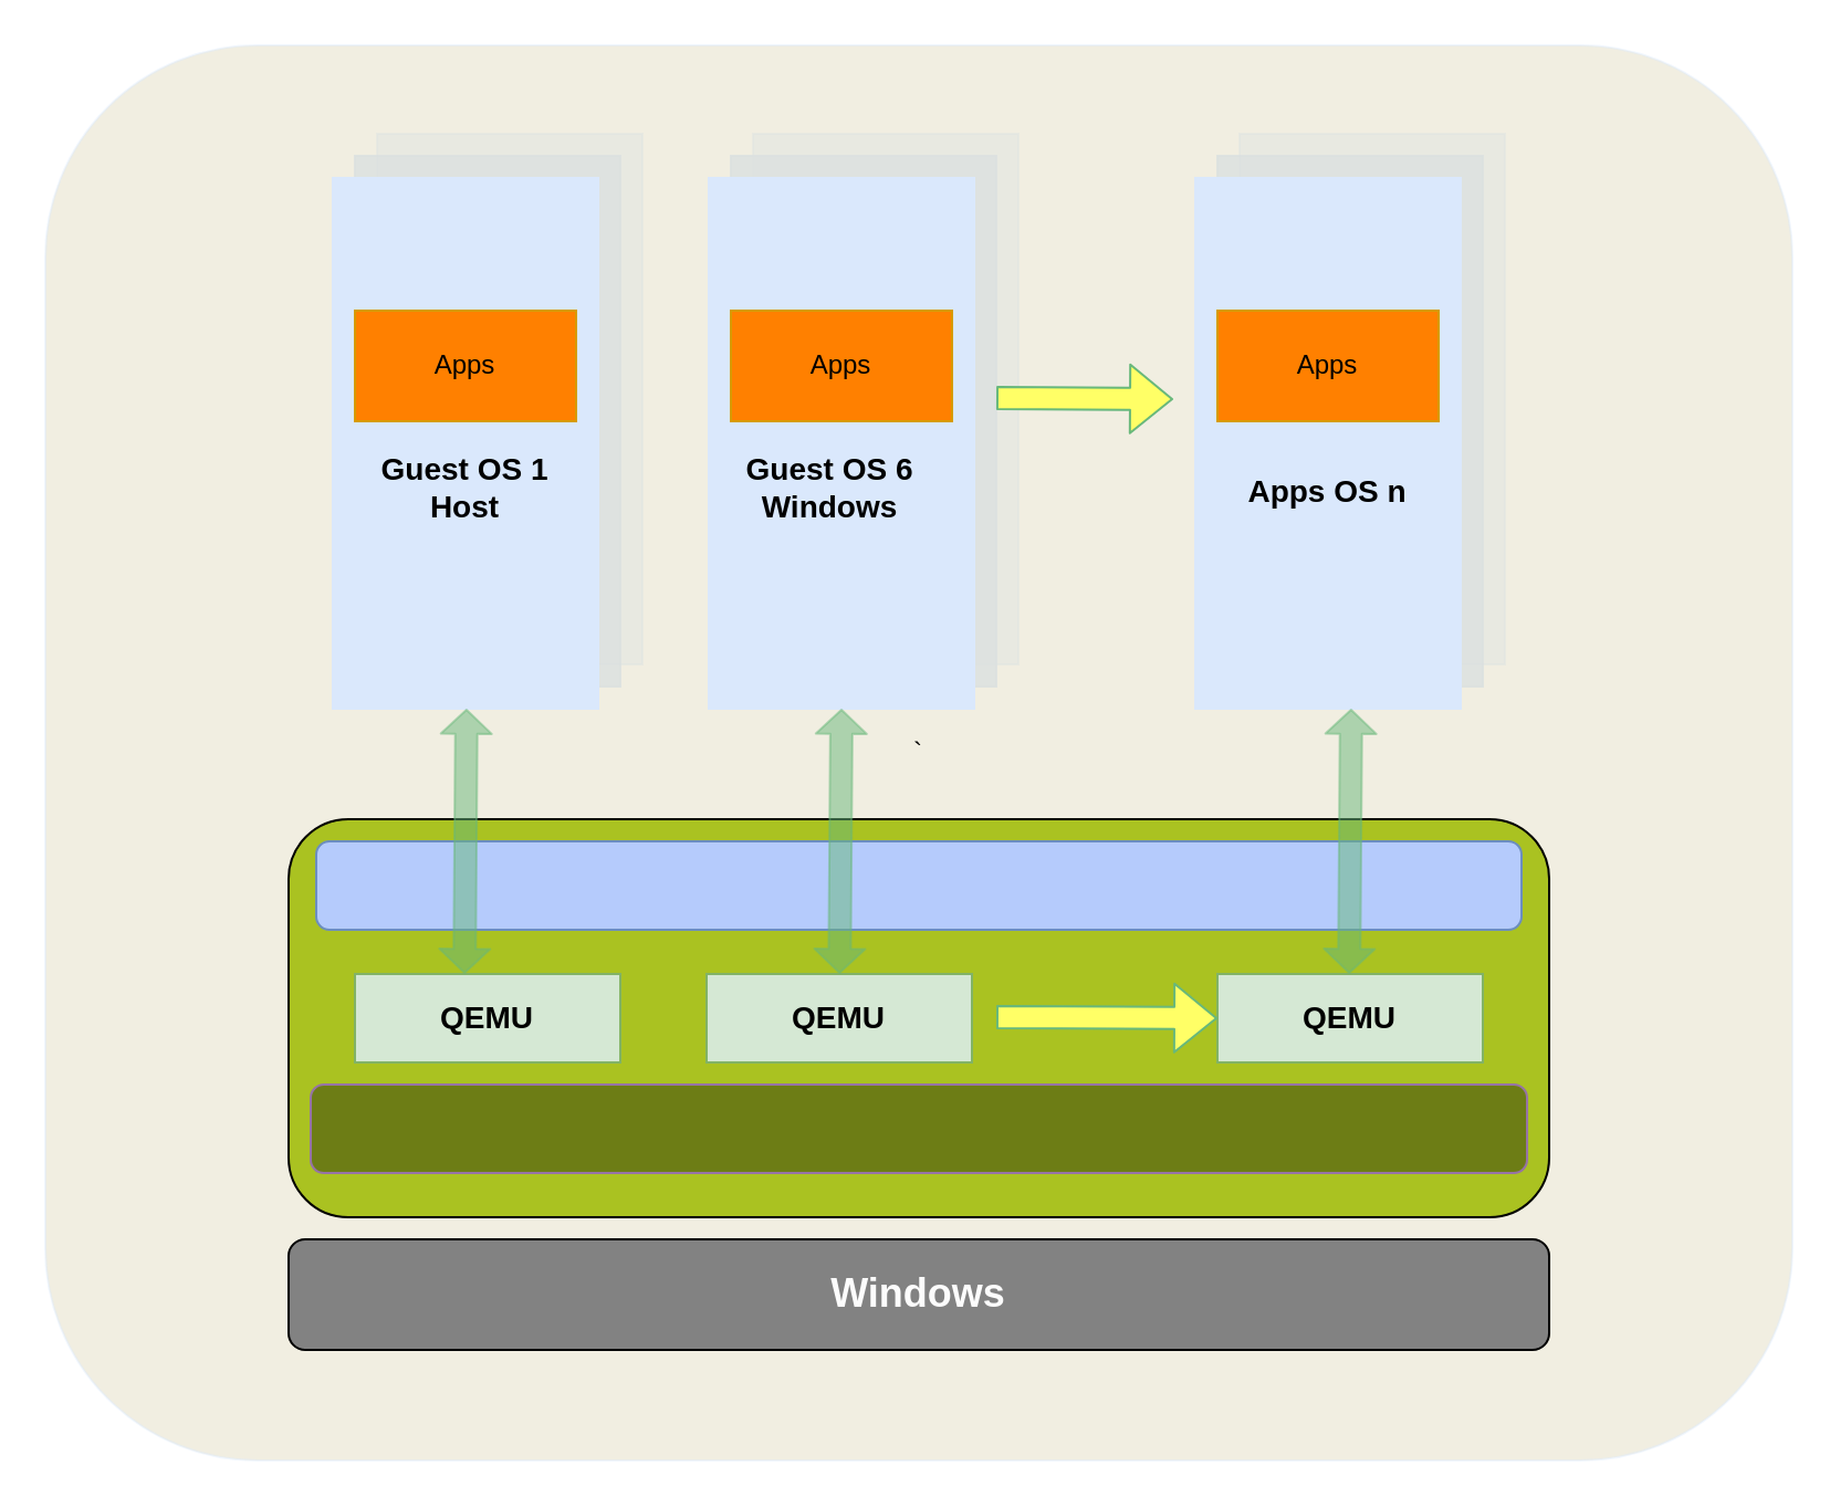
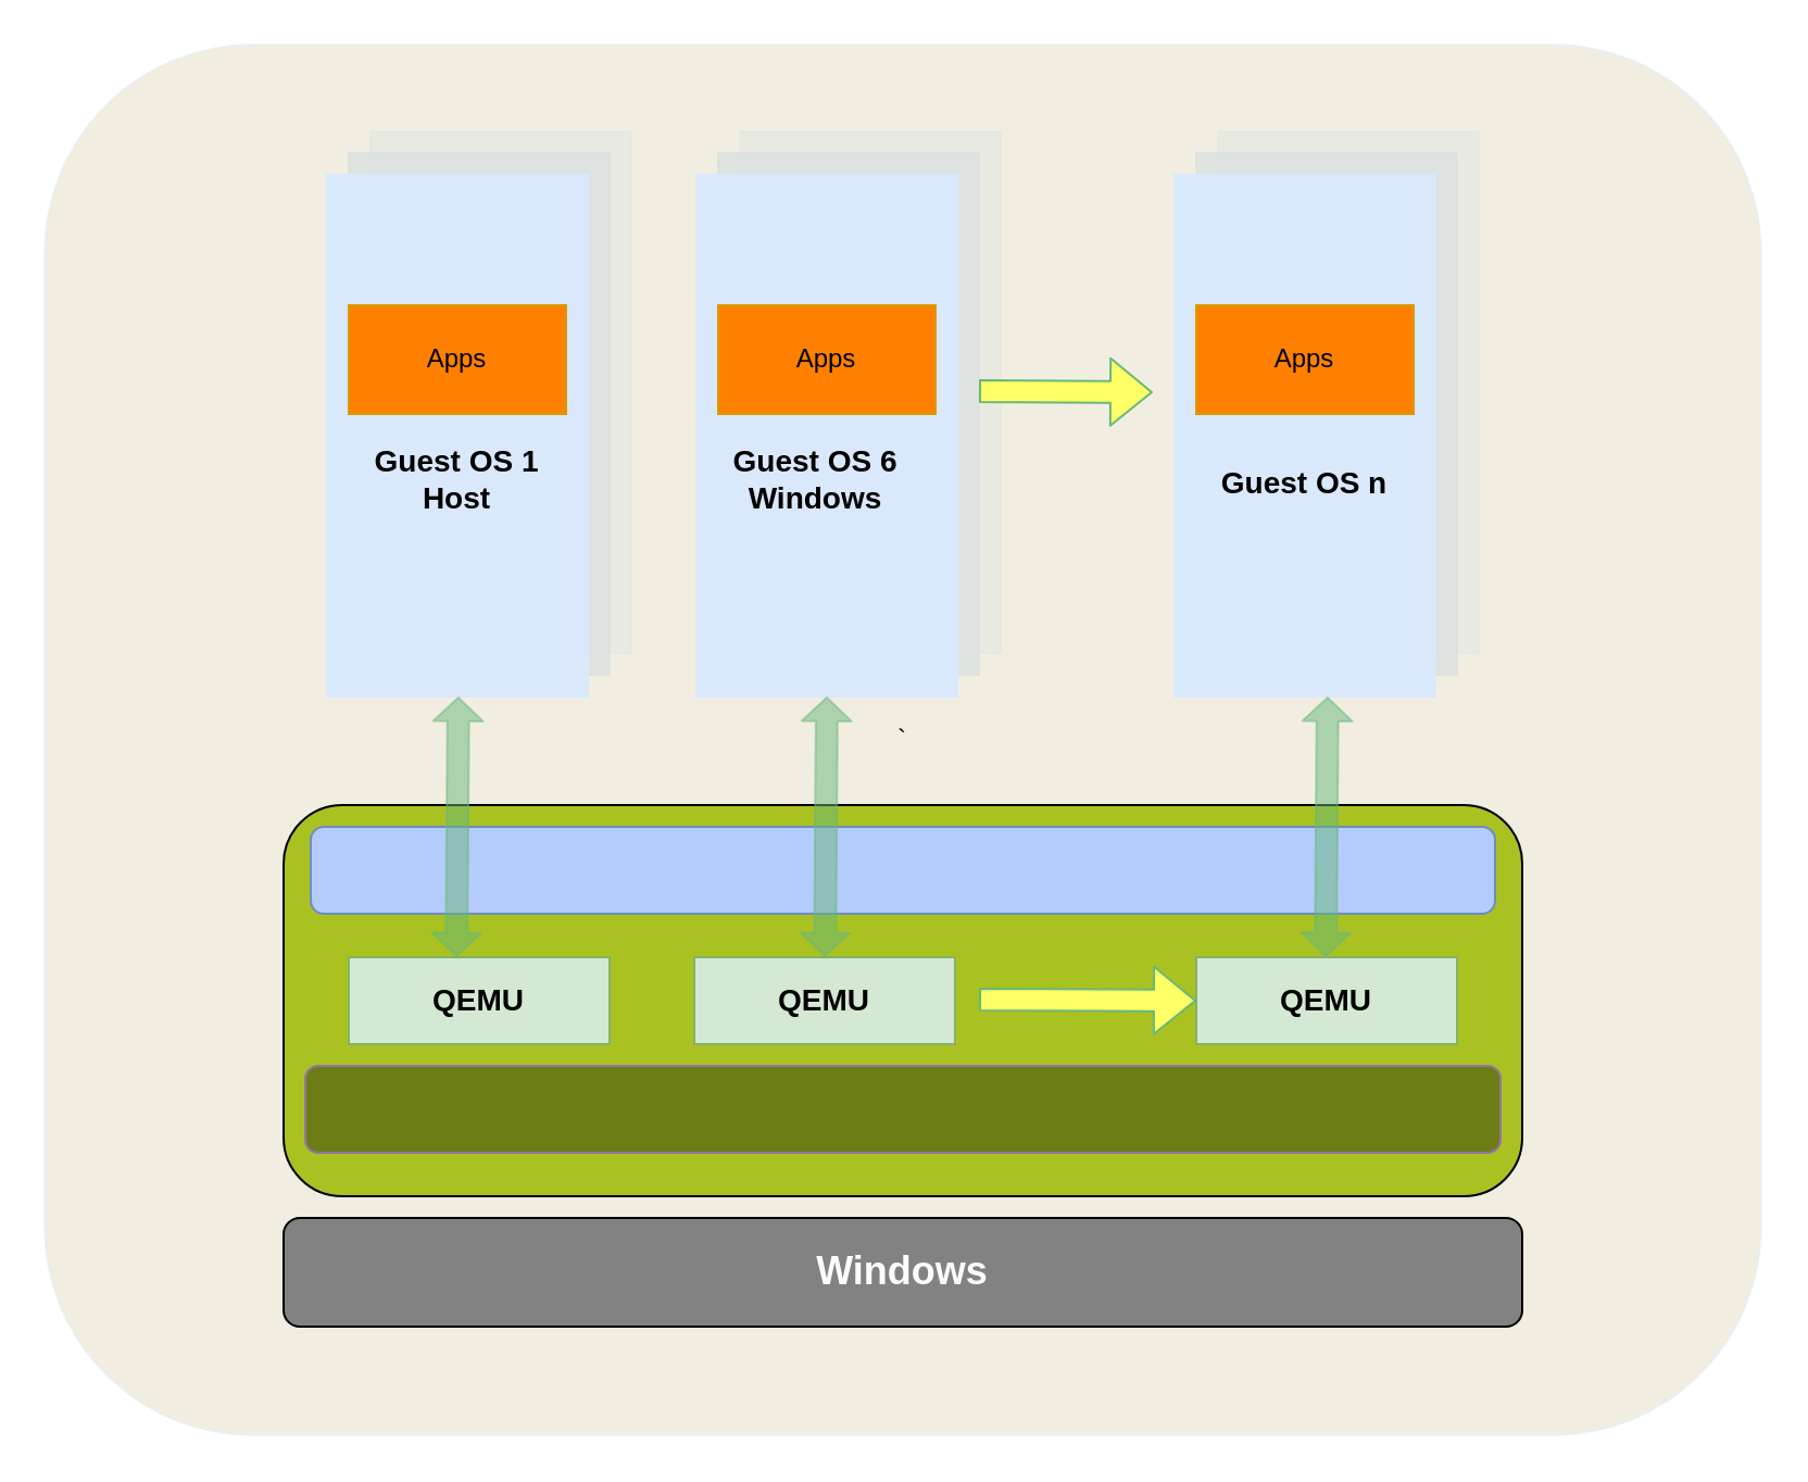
- <mxCell id="24" value="&lt;font style=&quot;font-size: 14px&quot;&gt;&lt;b&gt;Apps OS n&lt;br&gt;&amp;nbsp;&lt;br&gt;&lt;/b&gt;&lt;/font&gt;" style="text;html=1;strokeColor=none;fillColor=none;align=center;verticalAlign=middle;whiteSpace=wrap;rounded=0;" parent="1" vertex="1"><mxGeometry x="555" y="210" width="90" height="40" as="geometry" /></mxCell>
+ <mxCell id="24" value="&lt;font style=&quot;font-size: 14px&quot;&gt;&lt;b&gt;Guest OS n&lt;br&gt;&amp;nbsp;&lt;br&gt;&lt;/b&gt;&lt;/font&gt;" style="text;html=1;strokeColor=none;fillColor=none;align=center;verticalAlign=middle;whiteSpace=wrap;rounded=0;" parent="1" vertex="1"><mxGeometry x="555" y="210" width="90" height="40" as="geometry" /></mxCell>
